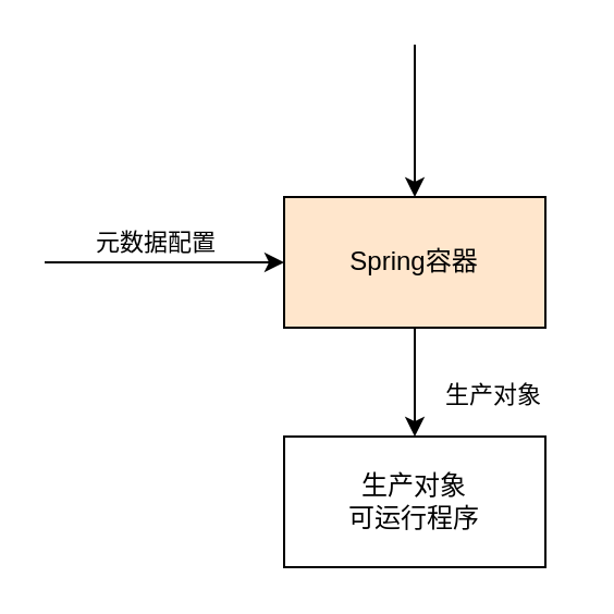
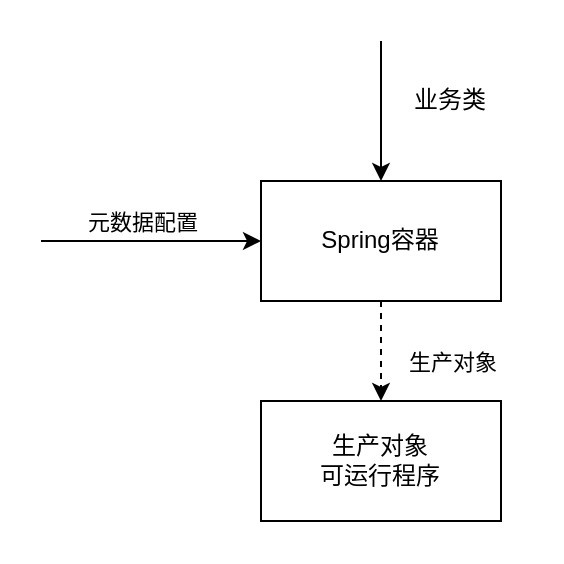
+ <mxCell id="6" value="业务类" style="text;html=1;strokeColor=none;fillColor=none;align=center;verticalAlign=middle;whiteSpace=wrap;rounded=0;" parent="1" vertex="1"><mxGeometry x="190" y="40" width="70" height="20" as="geometry" /></mxCell>
- <mxCell id="4" value="Spring容器" style="rounded=0;whiteSpace=wrap;html=1;fillColor=#ffe6cc;" parent="1" vertex="1"><mxGeometry x="130" y="90" width="120" height="60" as="geometry" /></mxCell>
+ <mxCell id="4" value="Spring容器" style="rounded=0;whiteSpace=wrap;html=1;" parent="1" vertex="1"><mxGeometry x="130" y="90" width="120" height="60" as="geometry" /></mxCell>
- <mxCell id="2" value="" style="edgeStyle=orthogonalEdgeStyle;rounded=0;orthogonalLoop=1;jettySize=auto;html=1;" parent="1" source="4" target="9" edge="1"><mxGeometry relative="1" as="geometry" /></mxCell>
+ <mxCell id="2" value="" style="edgeStyle=orthogonalEdgeStyle;rounded=0;orthogonalLoop=1;jettySize=auto;html=1;dashed=1;" parent="1" source="4" target="9" edge="1"><mxGeometry relative="1" as="geometry" /></mxCell>
